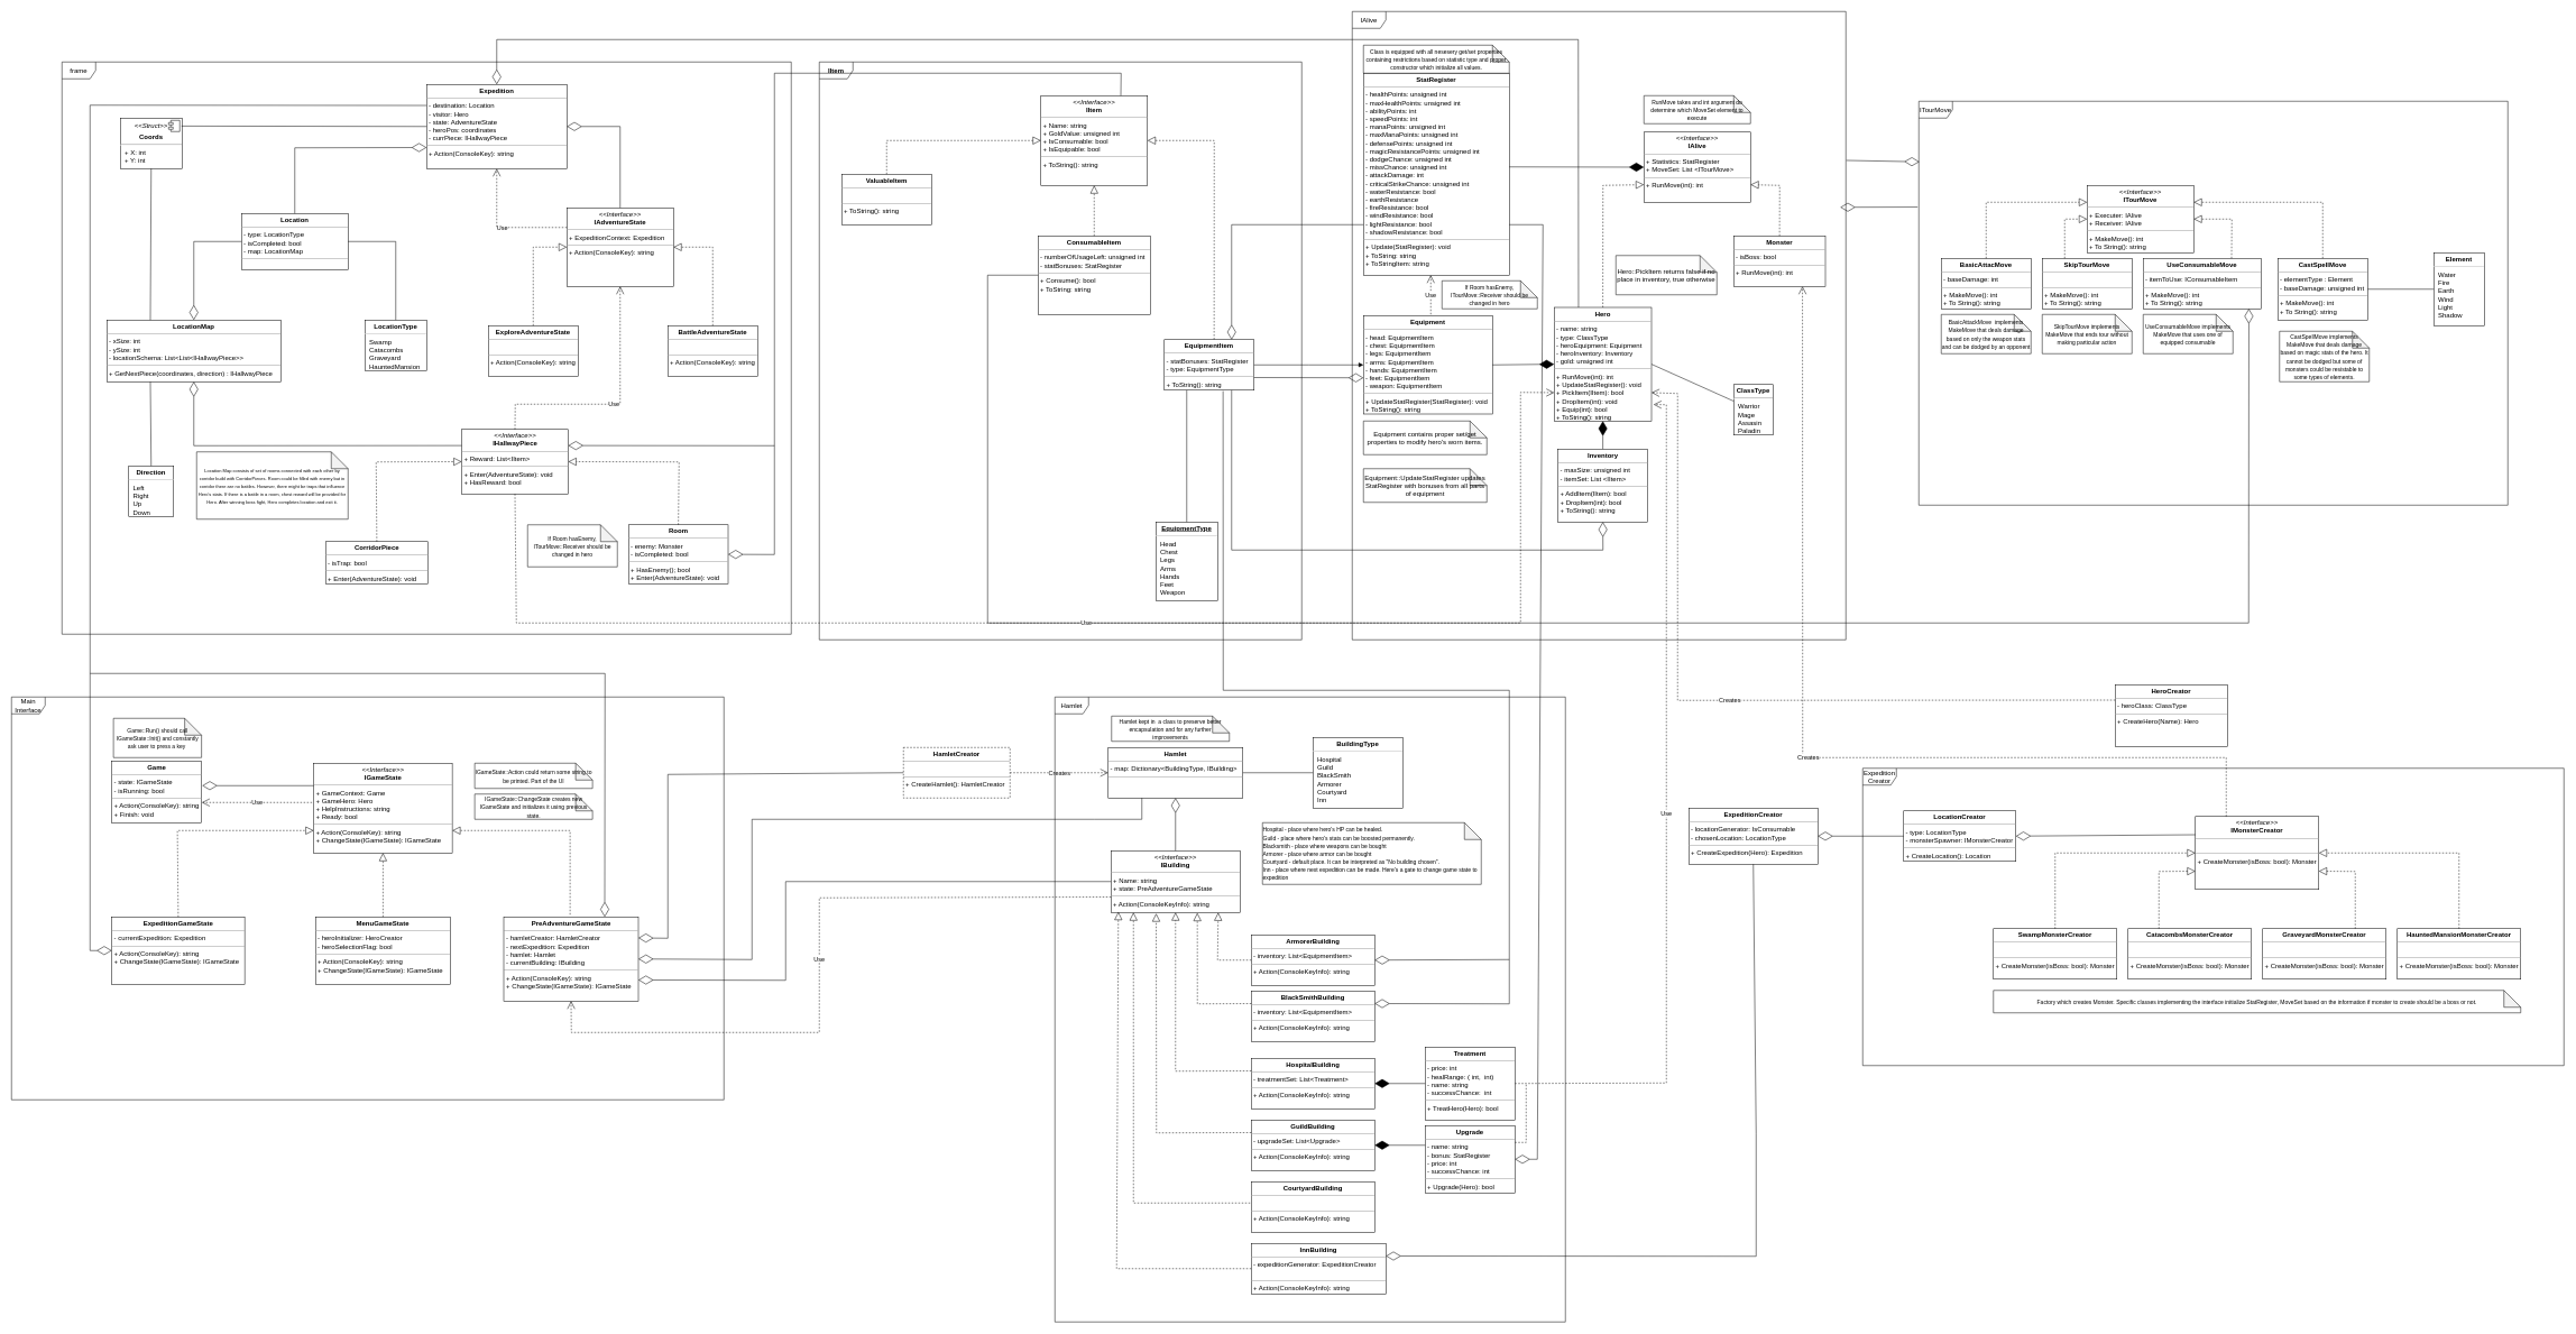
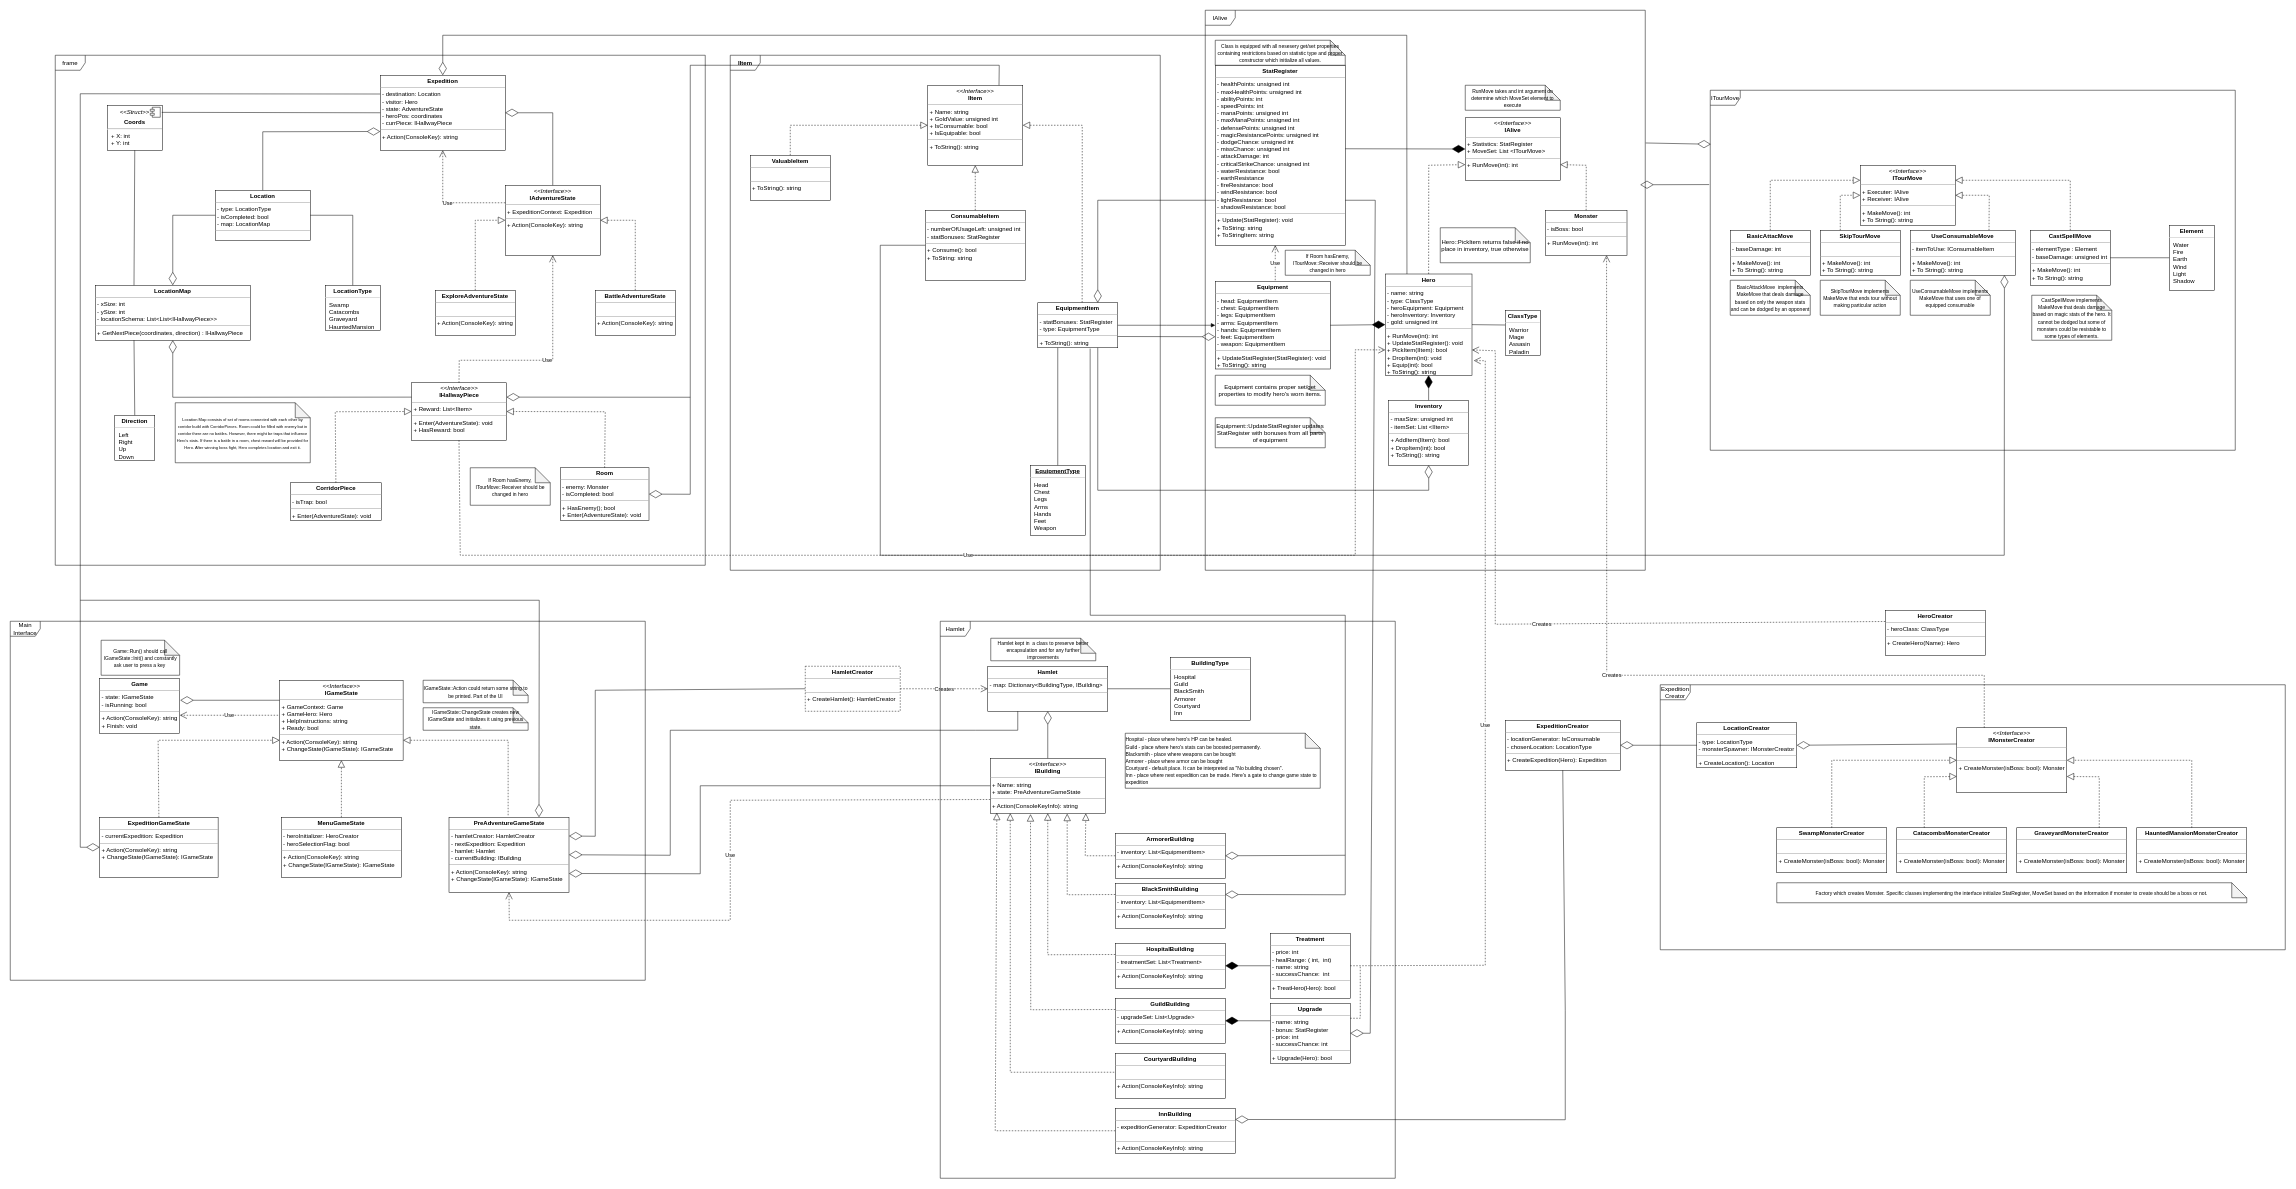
- <mxCell id="47" value="&lt;p style=&quot;margin: 4px 0px 0px; text-align: center;&quot;&gt;&lt;b style=&quot;&quot;&gt;ClassType&lt;/b&gt;&lt;/p&gt;&lt;hr&gt;&lt;p style=&quot;margin:0px;margin-left:8px;&quot;&gt;Warrior&lt;/p&gt;&lt;p style=&quot;margin:0px;margin-left:8px;&quot;&gt;Mage&lt;/p&gt;&lt;p style=&quot;margin:0px;margin-left:8px;&quot;&gt;Assasin&lt;/p&gt;&lt;p style=&quot;margin:0px;margin-left:8px;&quot;&gt;Paladin&lt;/p&gt;" style="verticalAlign=top;align=left;overflow=fill;fontSize=12;fontFamily=Helvetica;html=1;whiteSpace=wrap;" parent="1" vertex="1"><mxGeometry x="3090" y="685" width="70" height="90" as="geometry" /></mxCell>
+ <mxCell id="47" value="&lt;p style=&quot;margin: 4px 0px 0px; text-align: center;&quot;&gt;&lt;b style=&quot;&quot;&gt;ClassType&lt;/b&gt;&lt;/p&gt;&lt;hr&gt;&lt;p style=&quot;margin:0px;margin-left:8px;&quot;&gt;Warrior&lt;/p&gt;&lt;p style=&quot;margin:0px;margin-left:8px;&quot;&gt;Mage&lt;/p&gt;&lt;p style=&quot;margin:0px;margin-left:8px;&quot;&gt;Assasin&lt;/p&gt;&lt;p style=&quot;margin:0px;margin-left:8px;&quot;&gt;Paladin&lt;/p&gt;" style="verticalAlign=top;align=left;overflow=fill;fontSize=12;fontFamily=Helvetica;html=1;whiteSpace=wrap;" parent="1" vertex="1"><mxGeometry x="3010" y="620" width="70" height="90" as="geometry" /></mxCell>
- <mxCell id="46" value="&lt;p style=&quot;margin:0px;margin-top:4px;text-align:center;&quot;&gt;&lt;b&gt;HeroCreator&lt;/b&gt;&lt;/p&gt;&lt;hr size=&quot;1&quot;&gt;&lt;p style=&quot;margin:0px;margin-left:4px;&quot;&gt;- heroClass: ClassType&lt;/p&gt;&lt;hr size=&quot;1&quot;&gt;&lt;p style=&quot;margin:0px;margin-left:4px;&quot;&gt;+ CreateHero(Name): Hero&lt;/p&gt;" style="verticalAlign=top;align=left;overflow=fill;fontSize=12;fontFamily=Helvetica;html=1;whiteSpace=wrap;" parent="1" vertex="1"><mxGeometry x="3770" y="1220" width="200" height="110" as="geometry" /></mxCell>
+ <mxCell id="46" value="&lt;p style=&quot;margin:0px;margin-top:4px;text-align:center;&quot;&gt;&lt;b&gt;HeroCreator&lt;/b&gt;&lt;/p&gt;&lt;hr size=&quot;1&quot;&gt;&lt;p style=&quot;margin:0px;margin-left:4px;&quot;&gt;- heroClass: ClassType&lt;/p&gt;&lt;hr size=&quot;1&quot;&gt;&lt;p style=&quot;margin:0px;margin-left:4px;&quot;&gt;+ CreateHero(Name): Hero&lt;/p&gt;" style="verticalAlign=top;align=left;overflow=fill;fontSize=12;fontFamily=Helvetica;html=1;whiteSpace=wrap;" parent="1" vertex="1"><mxGeometry x="3770" y="1220" width="200" height="90" as="geometry" /></mxCell>
